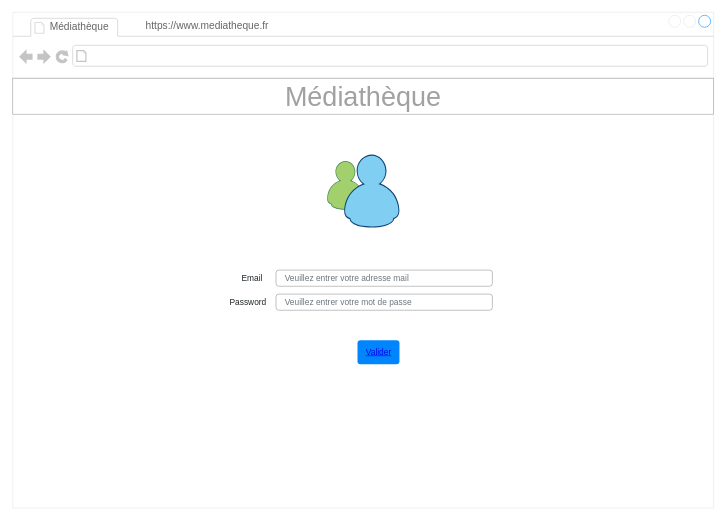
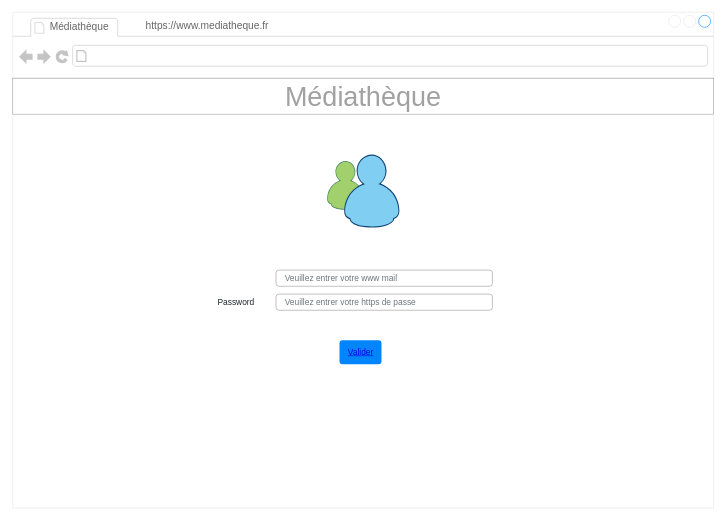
- <mxCell id="7" value="Email" style="fillColor=none;strokeColor=none;align=left;fontSize=14;fontColor=#212529;" parent="2" vertex="1"><mxGeometry x="380" y="427" width="59" height="30" as="geometry" /></mxCell>
- <mxCell id="8" value="Veuillez entrer votre adresse mail" style="html=1;shadow=0;dashed=0;shape=mxgraph.bootstrap.rrect;rSize=5;fillColor=none;strokeColor=#999999;align=left;spacing=15;fontSize=14;fontColor=#6C767D;" parent="2" vertex="1"><mxGeometry x="439" y="430" width="361" height="27" as="geometry" /></mxCell>
+ <mxCell id="8" value="Veuillez entrer votre www mail" style="html=1;shadow=0;dashed=0;shape=mxgraph.bootstrap.rrect;rSize=5;fillColor=none;strokeColor=#999999;align=left;spacing=15;fontSize=14;fontColor=#6C767D;" parent="2" vertex="1"><mxGeometry x="439" y="430" width="361" height="27" as="geometry" /></mxCell>
- <mxCell id="9" value="Password" style="fillColor=none;strokeColor=none;align=left;fontSize=14;fontColor=#212529;" parent="2" vertex="1"><mxGeometry x="360" y="467" width="79" height="30" as="geometry" /></mxCell>
+ <mxCell id="9" value="Password" style="fillColor=none;strokeColor=none;align=left;fontSize=14;fontColor=#212529;" parent="2" vertex="1"><mxGeometry x="340" y="467" width="79" height="30" as="geometry" /></mxCell>
- <mxCell id="10" value="Veuillez entrer votre mot de passe" style="html=1;shadow=0;dashed=0;shape=mxgraph.bootstrap.rrect;rSize=5;fillColor=none;strokeColor=#999999;align=left;spacing=15;fontSize=14;fontColor=#6C767D;" parent="2" vertex="1"><mxGeometry x="439" y="470" width="361" height="27" as="geometry" /></mxCell>
+ <mxCell id="10" value="Veuillez entrer votre https de passe" style="html=1;shadow=0;dashed=0;shape=mxgraph.bootstrap.rrect;rSize=5;fillColor=none;strokeColor=#999999;align=left;spacing=15;fontSize=14;fontColor=#6C767D;" parent="2" vertex="1"><mxGeometry x="439" y="470" width="361" height="27" as="geometry" /></mxCell>
- <mxCell id="11" value="&lt;a href=&quot;data:page/id,yl5hMWLeE0mNzgKsfhri&quot;&gt;Valider&lt;/a&gt;" style="html=1;shadow=0;dashed=0;shape=mxgraph.bootstrap.rrect;rSize=5;fillColor=#0085FC;strokeColor=none;align=center;fontSize=14;fontColor=#FFFFFF;sketch=0;" parent="2" vertex="1"><mxGeometry x="575" y="547" width="70" height="40" as="geometry" /></mxCell>
+ <mxCell id="11" value="&lt;a href=&quot;data:page/id,yl5hMWLeE0mNzgKsfhri&quot;&gt;Valider&lt;/a&gt;" style="html=1;shadow=0;dashed=0;shape=mxgraph.bootstrap.rrect;rSize=5;fillColor=#0085FC;strokeColor=none;align=center;fontSize=14;fontColor=#FFFFFF;sketch=0;" parent="2" vertex="1"><mxGeometry x="545" y="547" width="70" height="40" as="geometry" /></mxCell>
